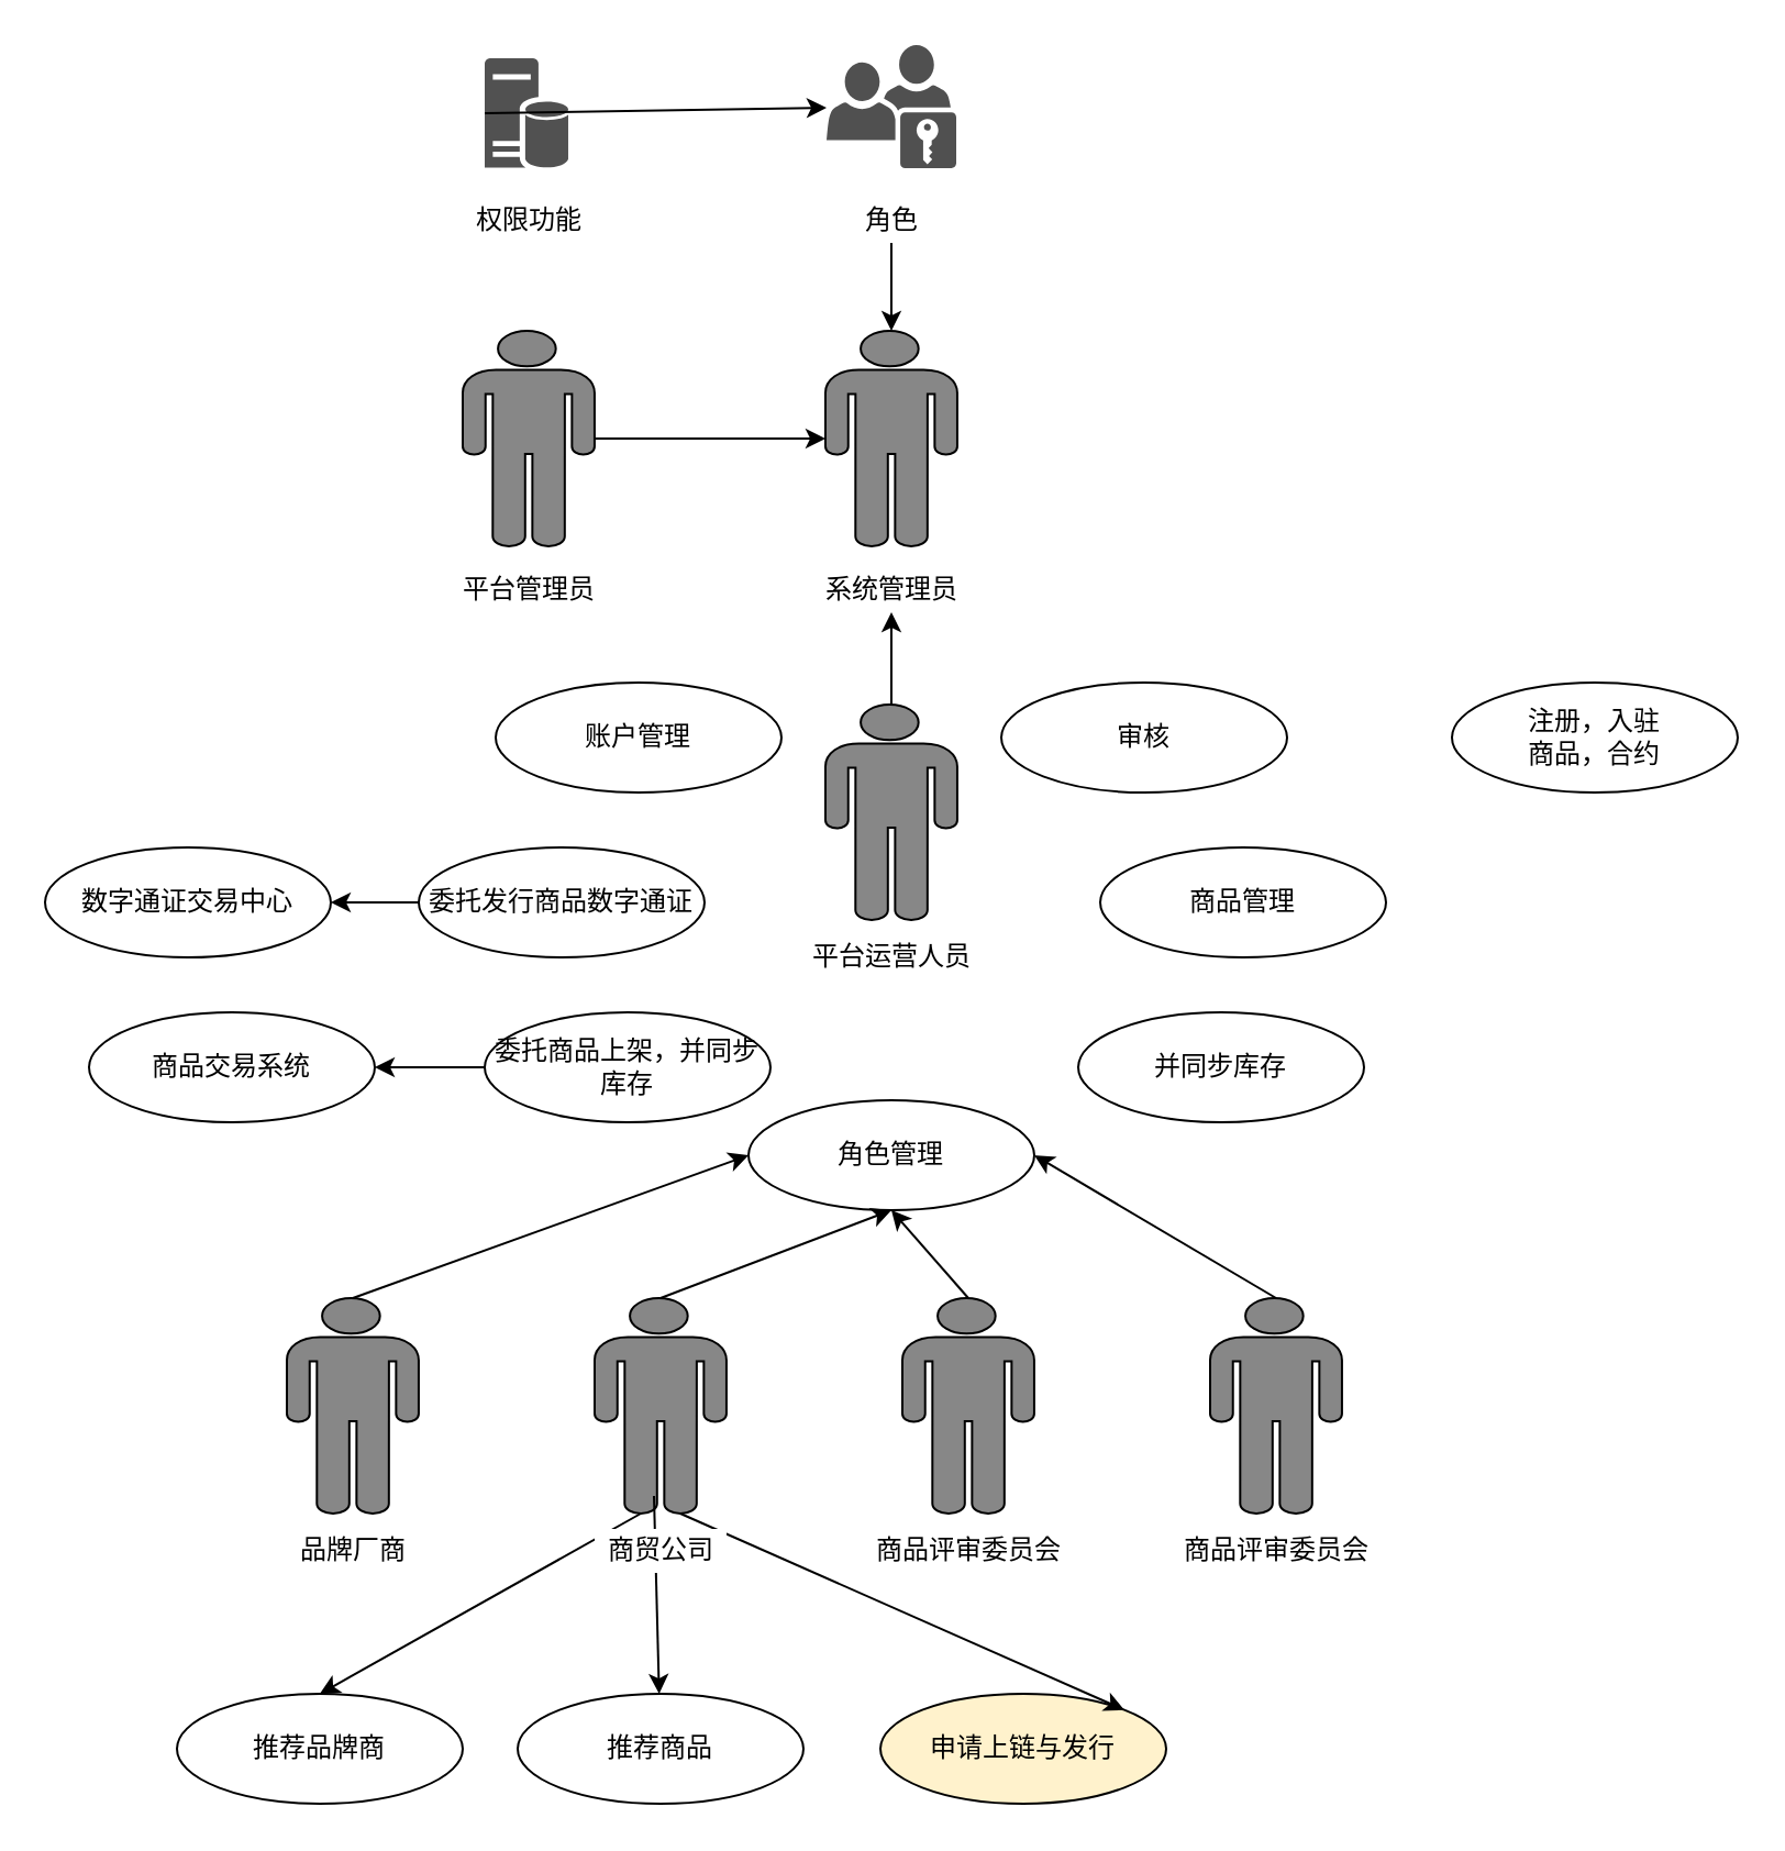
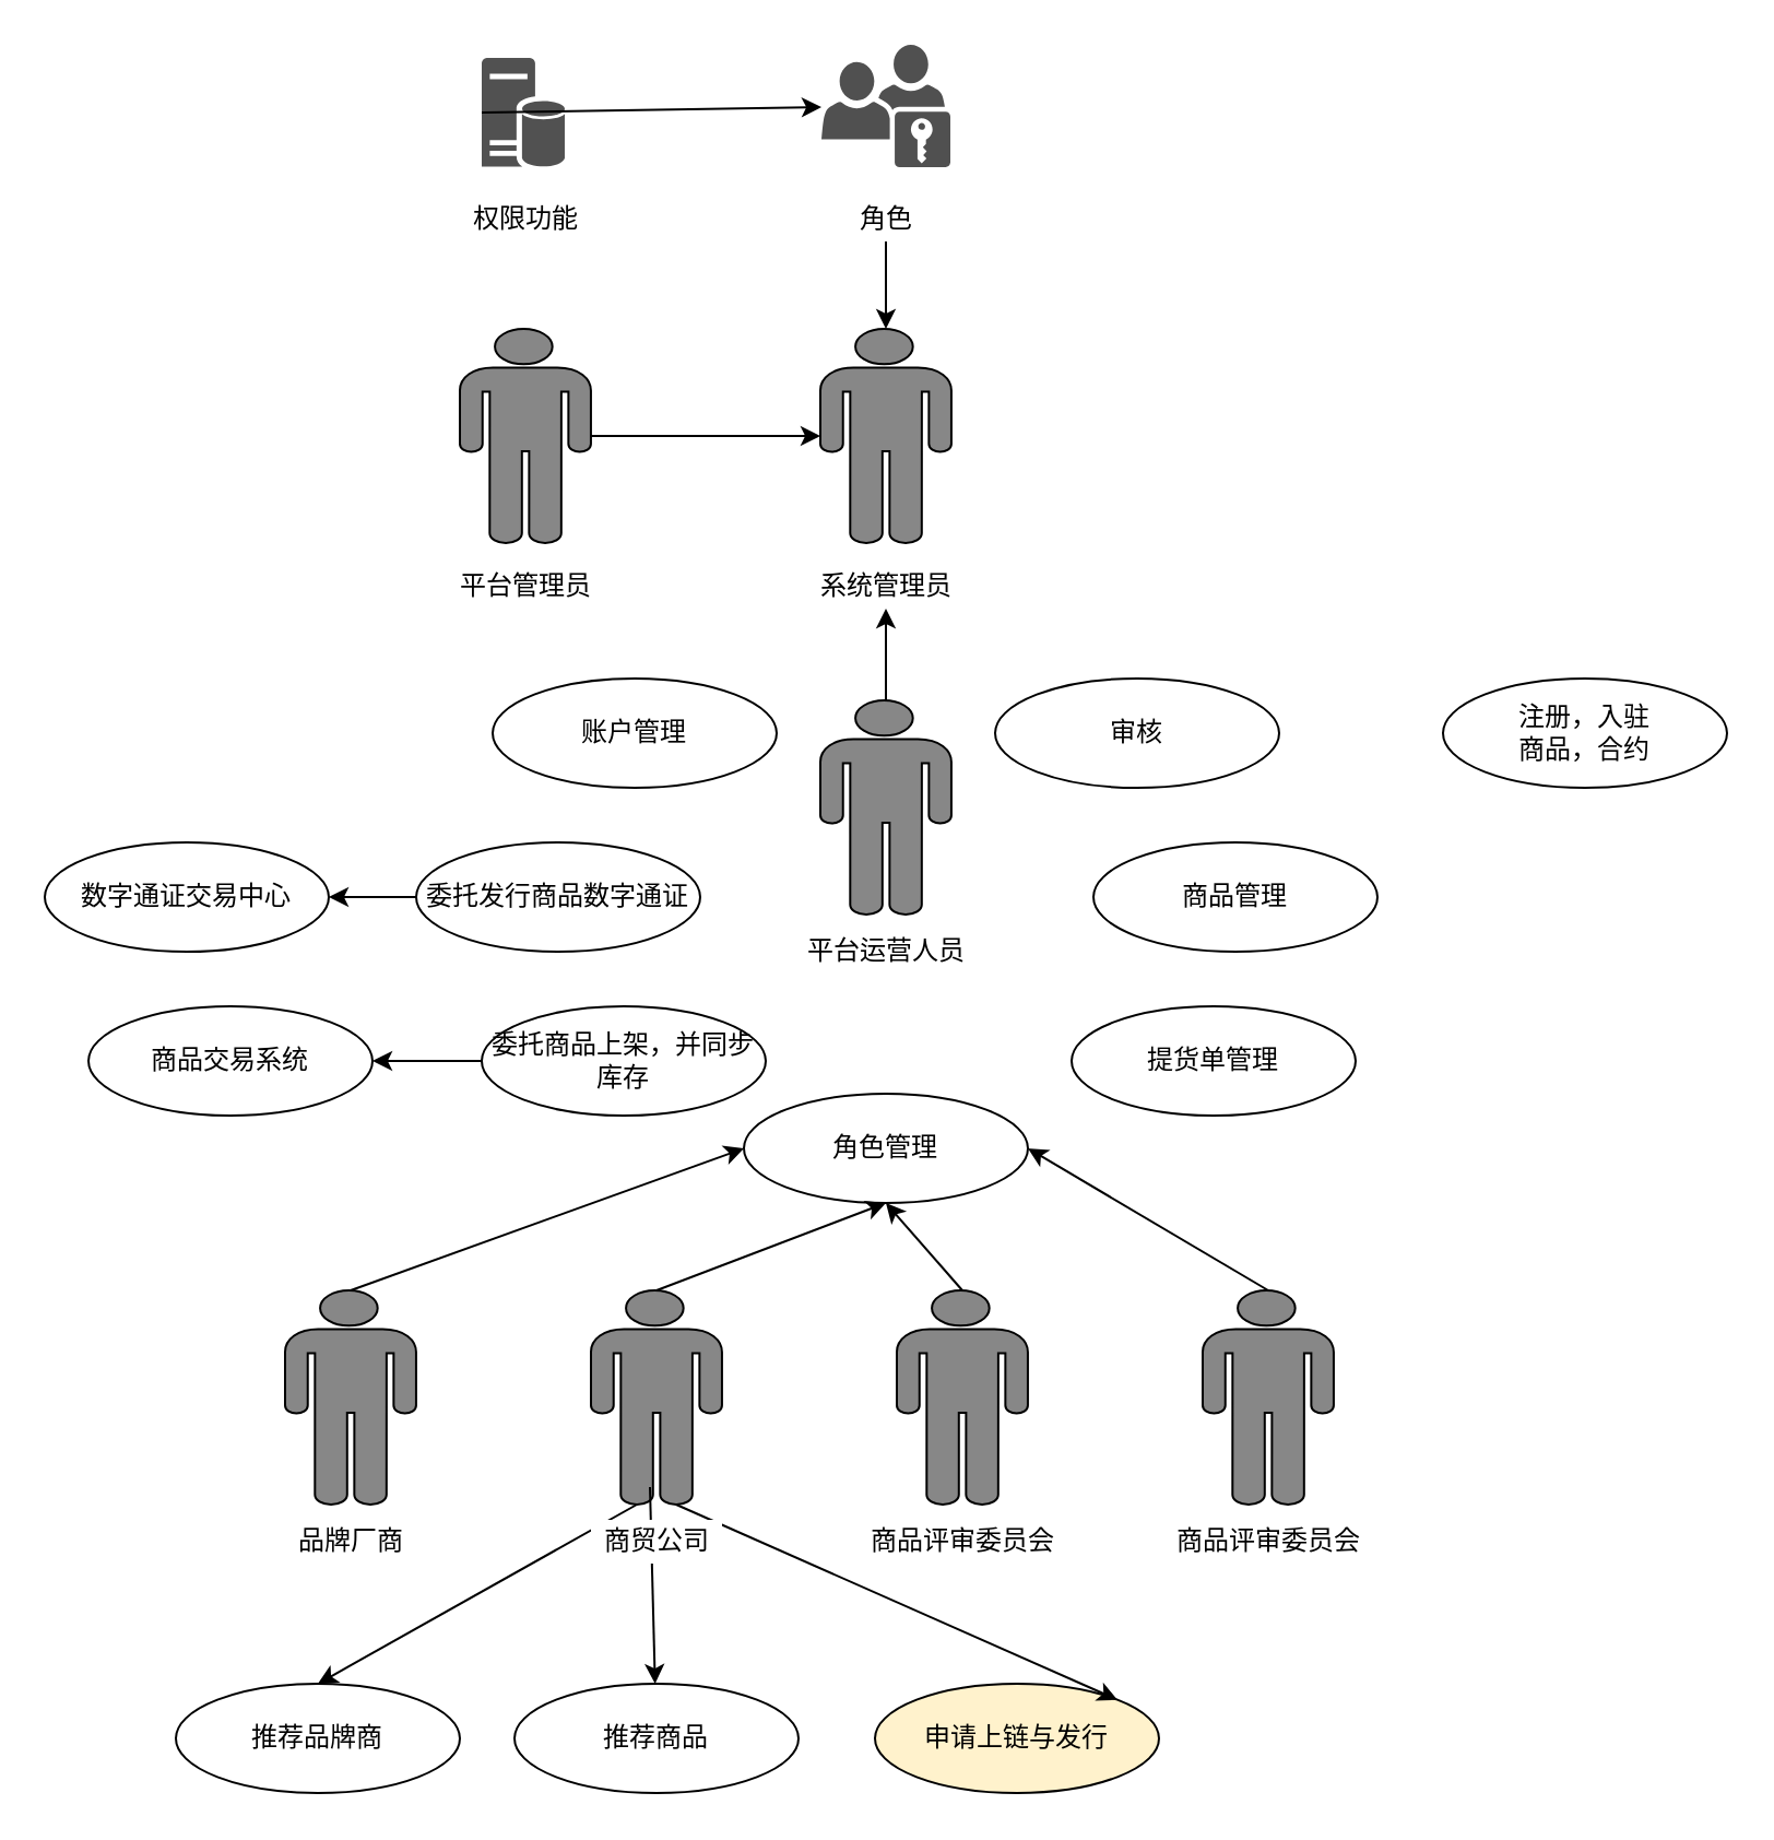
- <mxCell id="27" value="并同步库存" style="ellipse;whiteSpace=wrap;html=1;" vertex="1" parent="1"><mxGeometry x="490" y="460" width="130" height="50" as="geometry" /></mxCell>
+ <mxCell id="27" value="提货单管理" style="ellipse;whiteSpace=wrap;html=1;" vertex="1" parent="1"><mxGeometry x="490" y="460" width="130" height="50" as="geometry" /></mxCell>
